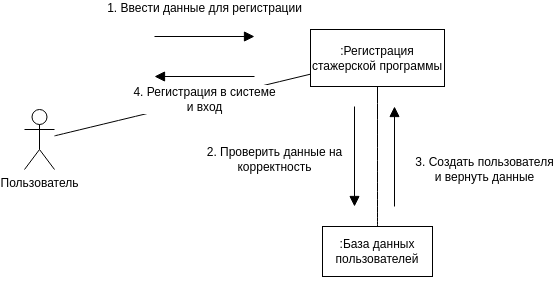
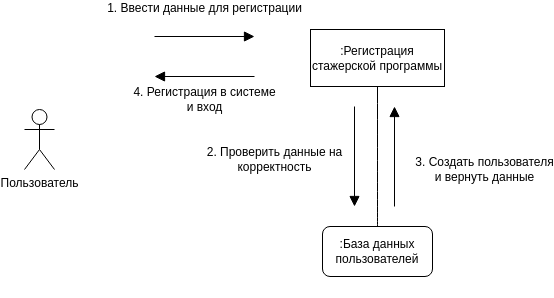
- <mxCell id="2" style="edgeStyle=none;curved=1;rounded=0;orthogonalLoop=1;jettySize=auto;html=1;fontSize=12;startSize=8;endSize=8;endArrow=none;startFill=0;" parent="1" source="3" target="4" edge="1"><mxGeometry relative="1" as="geometry" /></mxCell>
- <mxCell id="7" value=":База данных пользователей" style="html=1;whiteSpace=wrap;" parent="1" vertex="1"><mxGeometry x="318" y="217" width="110" height="50" as="geometry" /></mxCell>
+ <mxCell id="7" value=":База данных пользователей" style="html=1;whiteSpace=wrap;rounded=1;" parent="1" vertex="1"><mxGeometry x="318" y="217" width="110" height="50" as="geometry" /></mxCell>
